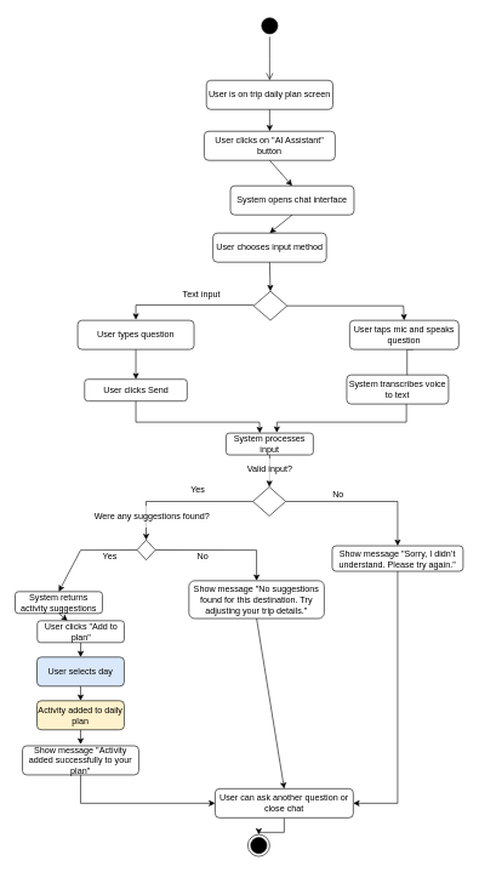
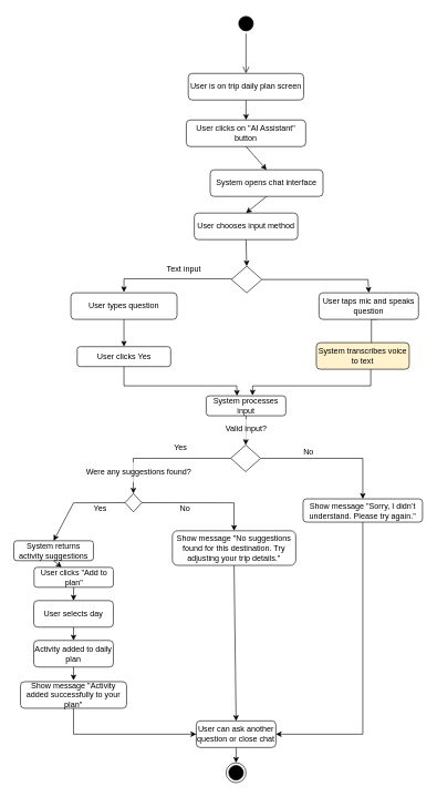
- <mxCell id="20" value="System transcribes voice to text" style="rounded=1;whiteSpace=wrap;html=1;" vertex="1" parent="1"><mxGeometry x="476" y="515" width="140" height="40" as="geometry" /></mxCell>
+ <mxCell id="20" value="System transcribes voice to text" style="rounded=1;whiteSpace=wrap;html=1;fillColor=#fff2cc;" vertex="1" parent="1"><mxGeometry x="476" y="515" width="140" height="40" as="geometry" /></mxCell>
- <mxCell id="21" value="User clicks Send" style="rounded=1;whiteSpace=wrap;html=1;" vertex="1" parent="1"><mxGeometry x="115.5" y="521" width="141" height="30" as="geometry" /></mxCell>
+ <mxCell id="21" value="User clicks Yes" style="rounded=1;whiteSpace=wrap;html=1;" vertex="1" parent="1"><mxGeometry x="115.5" y="521" width="141" height="30" as="geometry" /></mxCell>
- <mxCell id="36" value="User selects day" style="rounded=1;whiteSpace=wrap;html=1;fillColor=#dae8fc;" vertex="1" parent="1"><mxGeometry x="50" y="903" width="120" height="40" as="geometry" /></mxCell>
+ <mxCell id="36" value="User selects day" style="rounded=1;whiteSpace=wrap;html=1;" vertex="1" parent="1"><mxGeometry x="50" y="903" width="120" height="40" as="geometry" /></mxCell>
- <mxCell id="38" value="Activity added to daily plan" style="rounded=1;whiteSpace=wrap;html=1;fillColor=#fff2cc;" vertex="1" parent="1"><mxGeometry x="50" y="963" width="120" height="40" as="geometry" /></mxCell>
+ <mxCell id="38" value="Activity added to daily plan" style="rounded=1;whiteSpace=wrap;html=1;" vertex="1" parent="1"><mxGeometry x="50" y="963" width="120" height="40" as="geometry" /></mxCell>
- <mxCell id="45" value="User can ask another question or close chat" style="rounded=1;whiteSpace=wrap;html=1;" vertex="1" parent="1"><mxGeometry x="295" y="1084" width="190" height="40" as="geometry" /></mxCell>
+ <mxCell id="45" value="User can ask another question or close chat" style="rounded=1;whiteSpace=wrap;html=1;" vertex="1" parent="1"><mxGeometry x="295" y="1084" width="120" height="40" as="geometry" /></mxCell>
